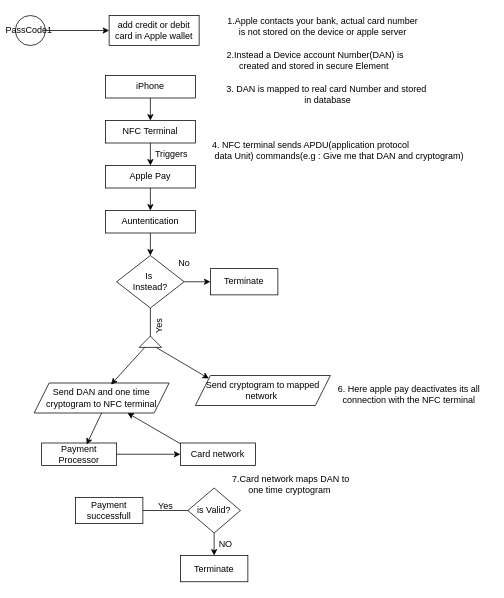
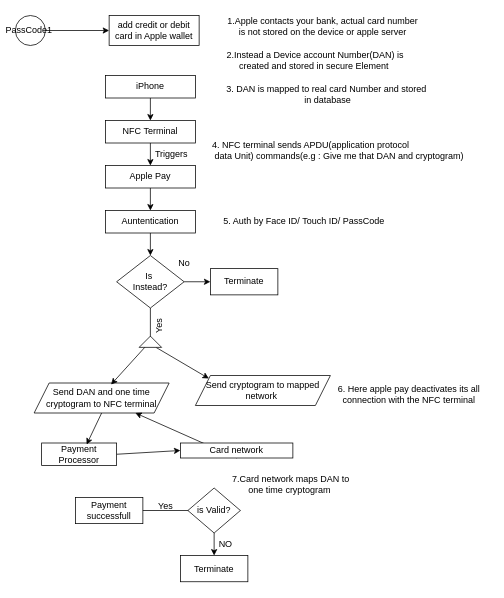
+ <mxCell id="11" value="5. Auth by Face ID/ Touch ID/ PassCode" style="text;html=1;align=center;verticalAlign=middle;whiteSpace=wrap;rounded=0;container=0;" vertex="1" parent="2"><mxGeometry x="270" y="260" width="230" height="30" as="geometry" /></mxCell>
- <mxCell id="29" value="Card network" style="rounded=0;whiteSpace=wrap;html=1;container=0;" vertex="1" parent="2"><mxGeometry x="220" y="570" width="100" height="30" as="geometry" /></mxCell>
+ <mxCell id="29" value="Card network" style="rounded=0;whiteSpace=wrap;html=1;container=0;" vertex="1" parent="2"><mxGeometry x="220" y="570" width="150" height="20" as="geometry" /></mxCell>
